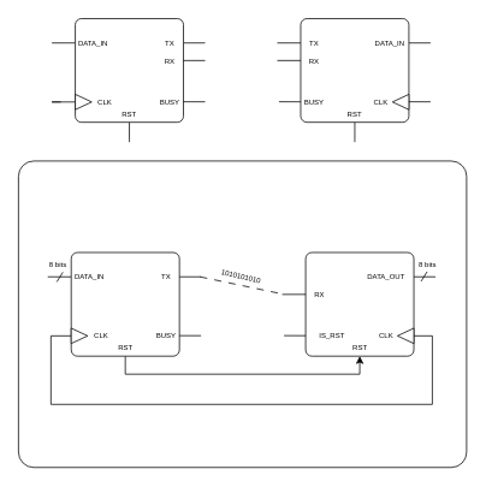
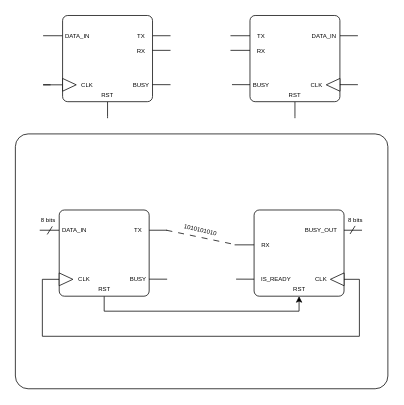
- <mxCell id="52" value="DATA_OUT" style="text;html=1;align=center;verticalAlign=middle;whiteSpace=wrap;rounded=0;fontSize=8;" vertex="1" parent="1"><mxGeometry x="400.5" y="302" width="54" height="9.5" as="geometry" /></mxCell>
+ <mxCell id="52" value="BUSY_OUT" style="text;html=1;align=center;verticalAlign=middle;whiteSpace=wrap;rounded=0;fontSize=8;" vertex="1" parent="1"><mxGeometry x="400.5" y="302" width="54" height="9.5" as="geometry" /></mxCell>
- <mxCell id="50" value="IS_RST" style="text;html=1;align=center;verticalAlign=middle;whiteSpace=wrap;rounded=0;fontSize=8;" vertex="1" parent="1"><mxGeometry x="338.5" y="367.25" width="58" height="9.5" as="geometry" /></mxCell>
+ <mxCell id="50" value="IS_READY" style="text;html=1;align=center;verticalAlign=middle;whiteSpace=wrap;rounded=0;fontSize=8;" vertex="1" parent="1"><mxGeometry x="338.5" y="367.25" width="58" height="9.5" as="geometry" /></mxCell>
